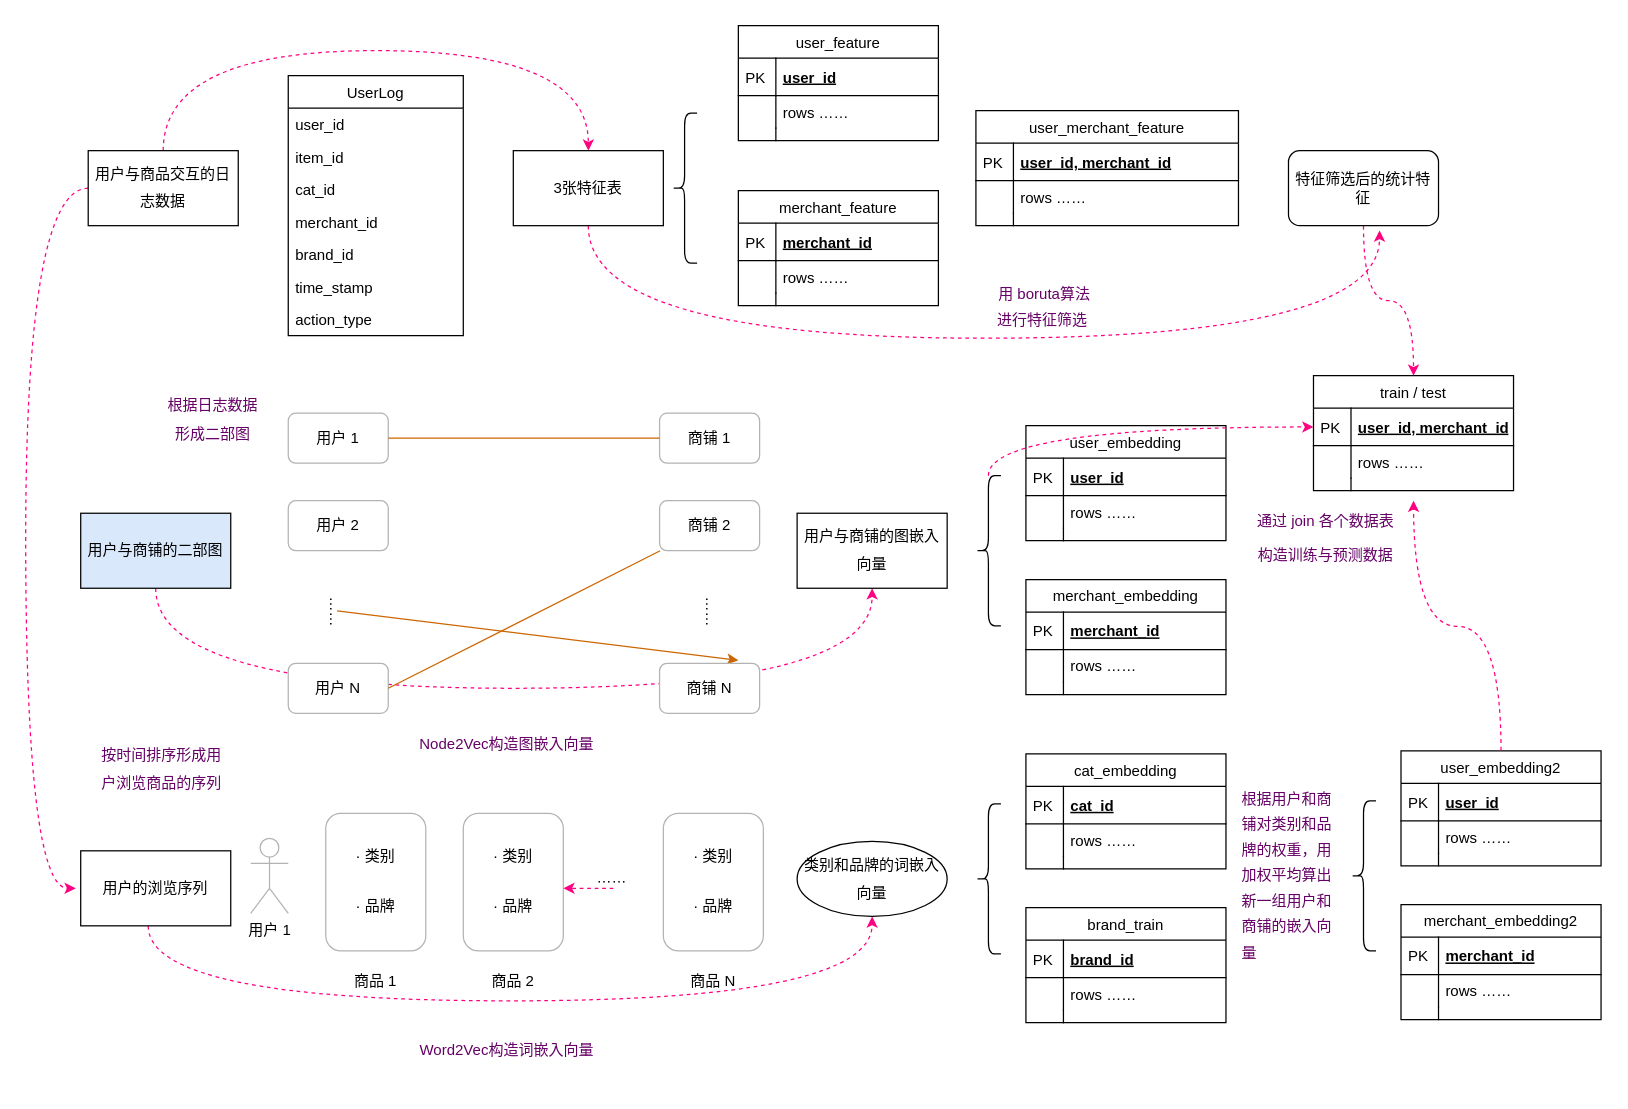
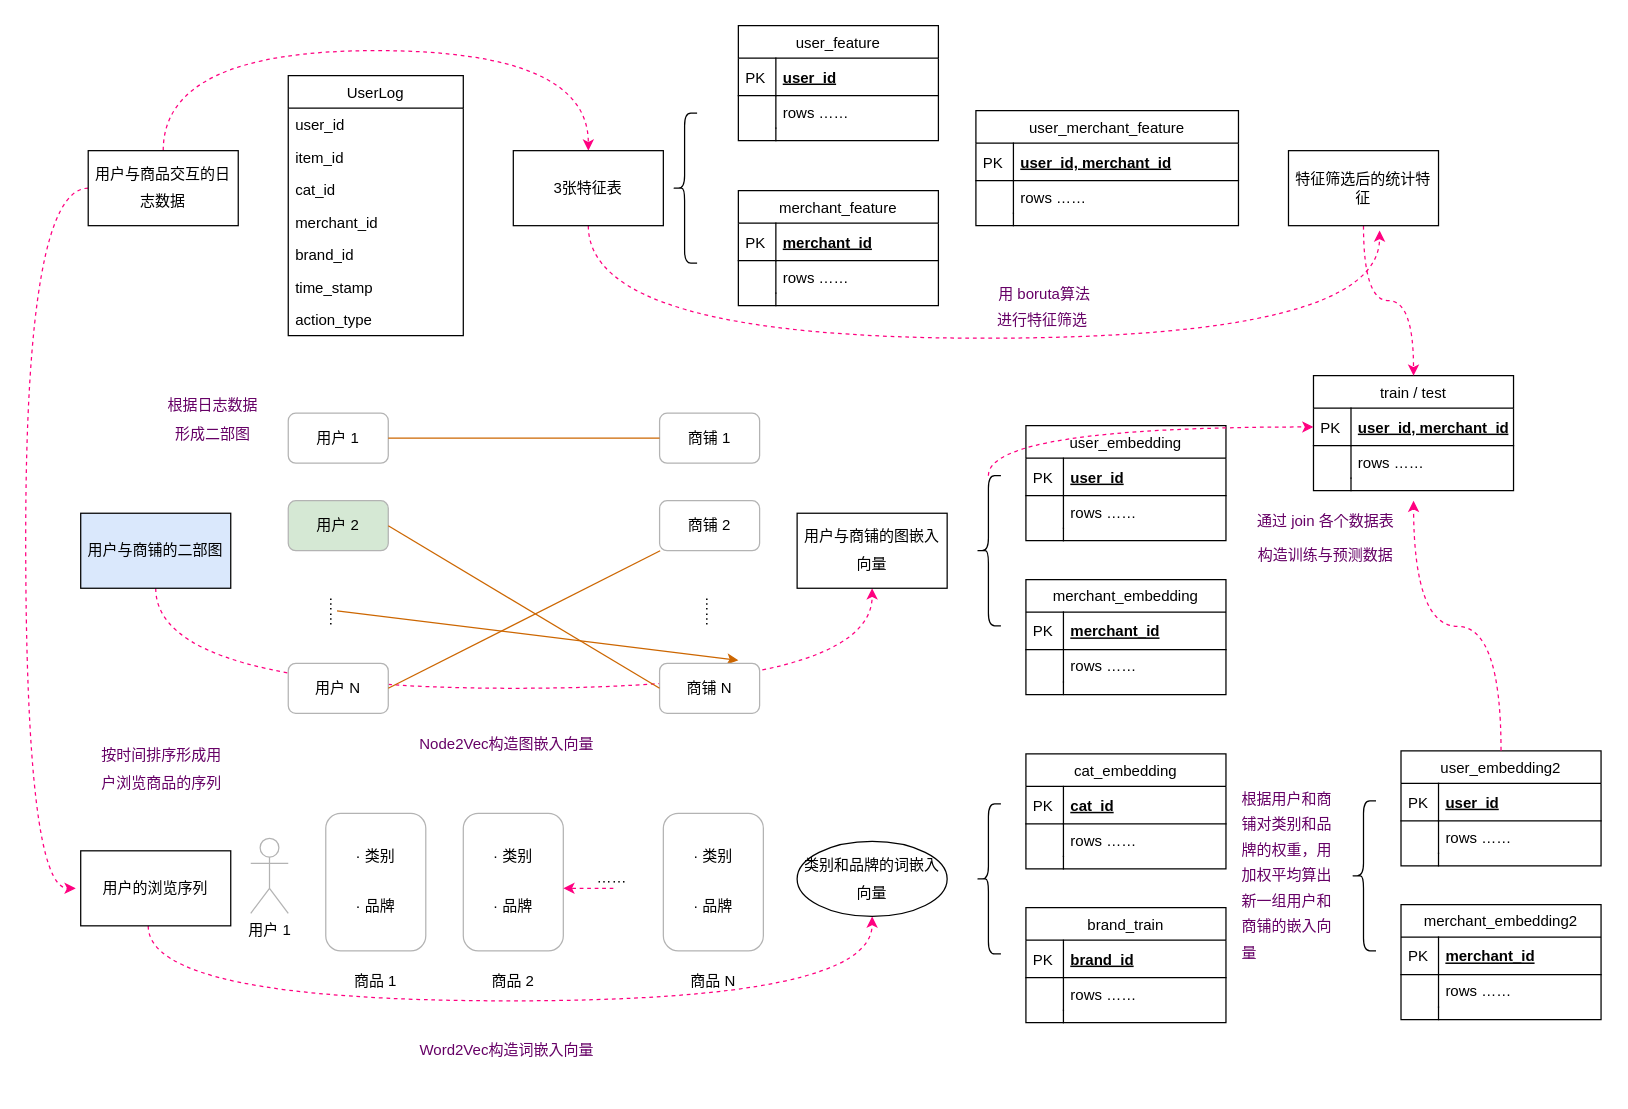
- <mxCell id="138" value="特征筛选后的统计特征" style="whiteSpace=wrap;html=1;strokeColor=#000000;rounded=1;" vertex="1" parent="1"><mxGeometry x="1030" y="120" width="120" height="60" as="geometry" /></mxCell>
+ <mxCell id="138" value="特征筛选后的统计特征" style="rounded=0;whiteSpace=wrap;html=1;strokeColor=#000000;" vertex="1" parent="1"><mxGeometry x="1030" y="120" width="120" height="60" as="geometry" /></mxCell>
- <mxCell id="47" value="用户 2" style="rounded=1;whiteSpace=wrap;html=1;strokeColor=#B3B3B3;" parent="45" vertex="1"><mxGeometry y="70" width="80" height="40" as="geometry" /></mxCell>
+ <mxCell id="47" value="用户 2" style="rounded=1;whiteSpace=wrap;html=1;strokeColor=#B3B3B3;fillColor=#d5e8d4;" parent="45" vertex="1"><mxGeometry y="70" width="80" height="40" as="geometry" /></mxCell>
+ <mxCell id="54" value="" style="endArrow=none;html=1;entryX=0;entryY=0.5;entryDx=0;entryDy=0;exitX=1;exitY=0.5;exitDx=0;exitDy=0;strokeColor=#CC6600;" parent="45" source="47" target="51" edge="1"><mxGeometry width="50" height="50" relative="1" as="geometry"><mxPoint x="80" y="20" as="sourcePoint" /><mxPoint x="307.0" y="30" as="targetPoint" /></mxGeometry></mxCell>
